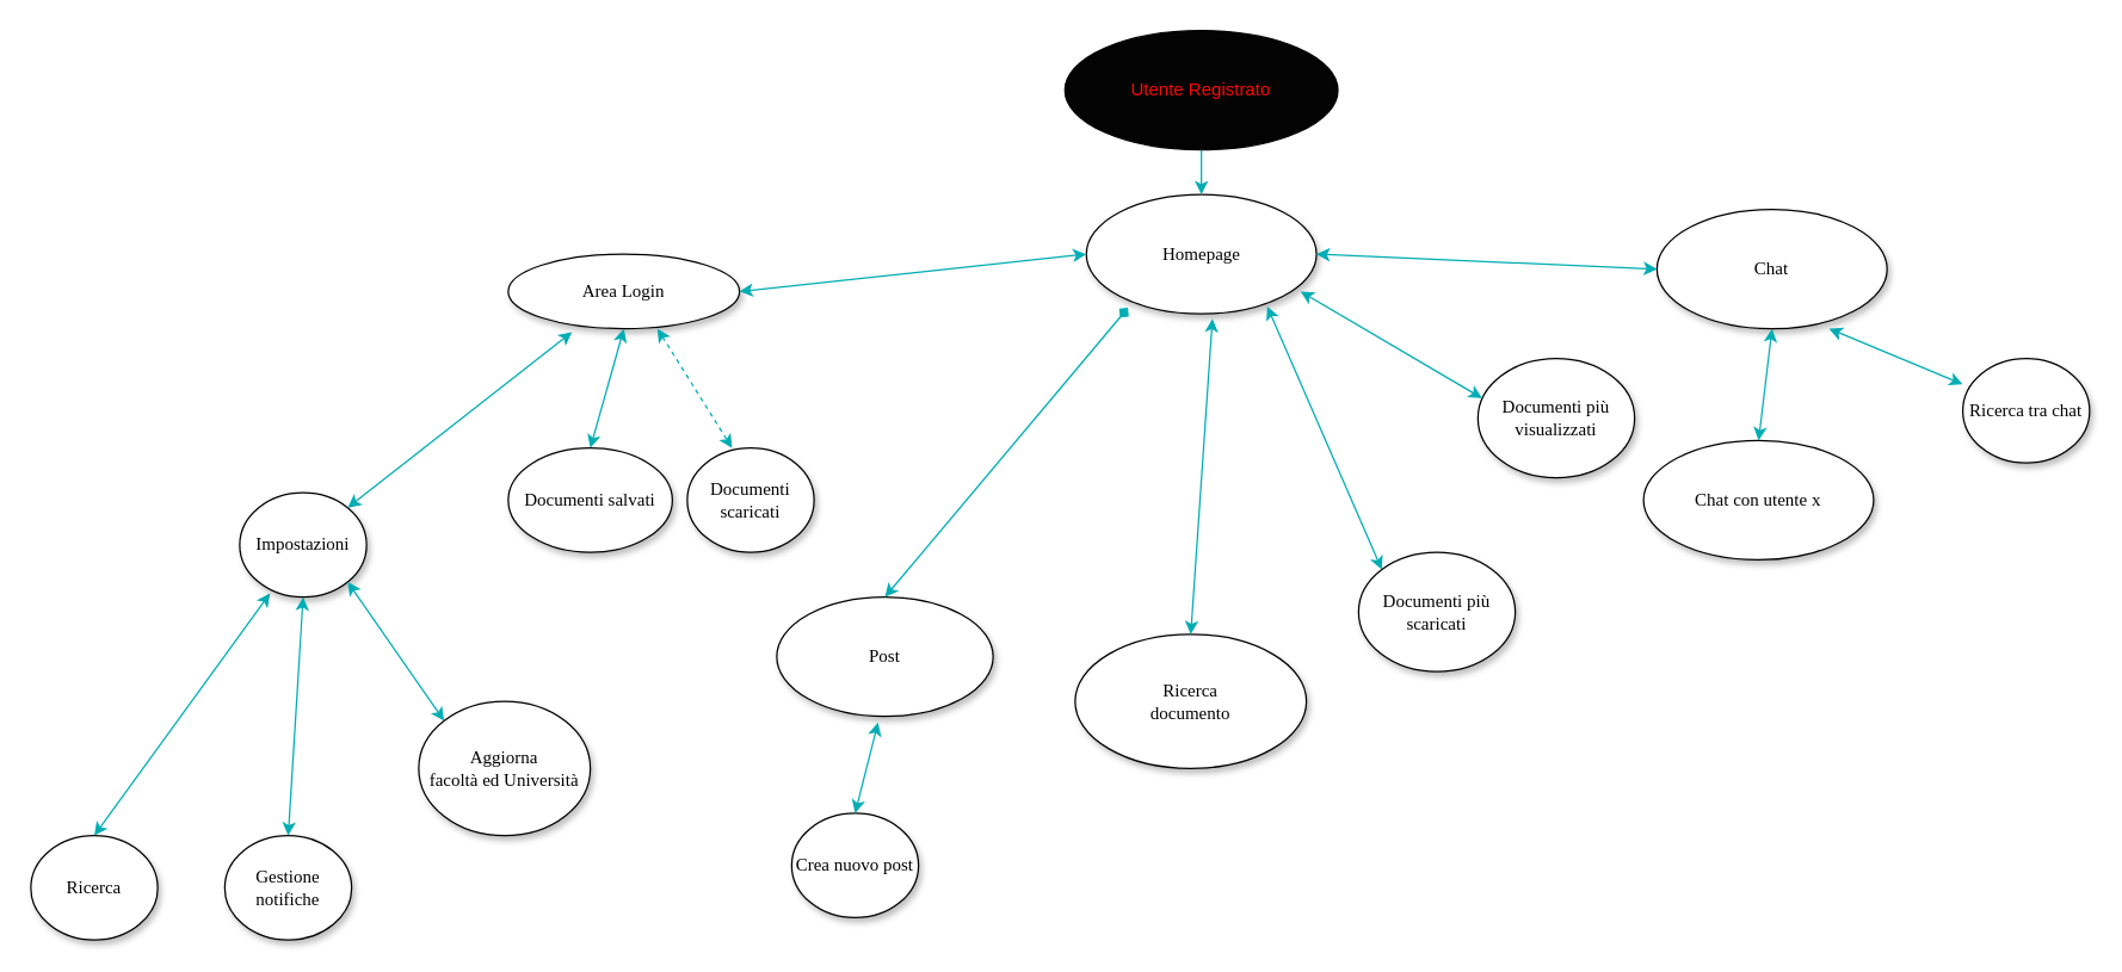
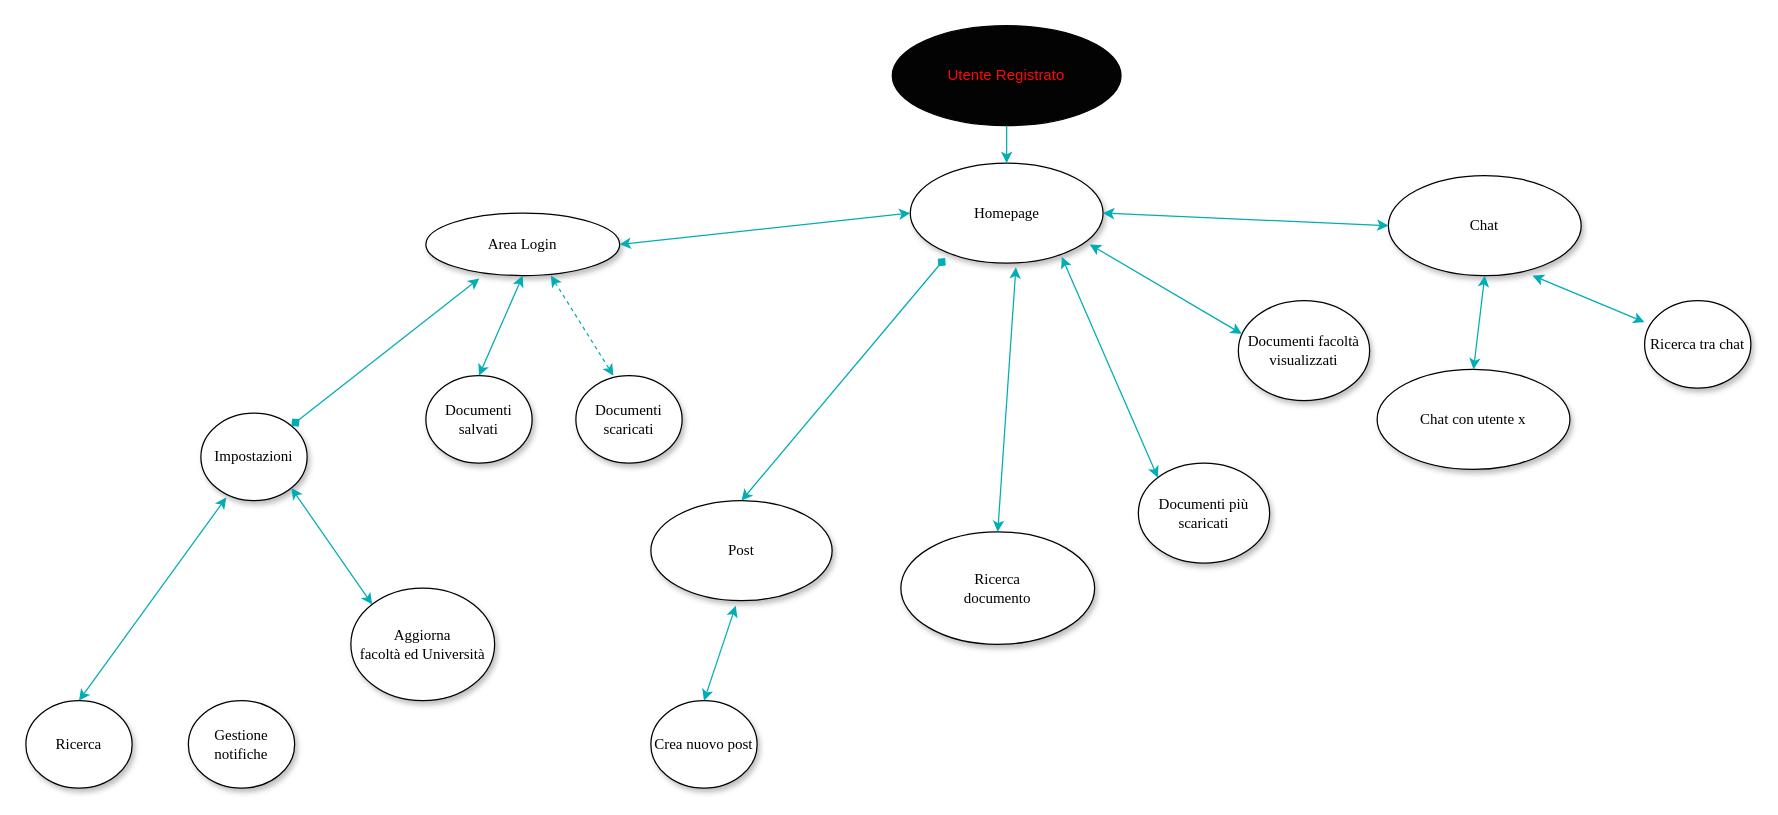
- <mxCell id="31" value="Documenti più visualizzati" style="ellipse;whiteSpace=wrap;html=1;rounded=0;shadow=1;comic=0;labelBackgroundColor=none;strokeWidth=1;fontFamily=Verdana;fontSize=12;align=center;" vertex="1" parent="1"><mxGeometry x="990" y="240" width="105" height="80" as="geometry" /></mxCell>
+ <mxCell id="31" value="Documenti facoltà visualizzati" style="ellipse;whiteSpace=wrap;html=1;rounded=0;shadow=1;comic=0;labelBackgroundColor=none;strokeWidth=1;fontFamily=Verdana;fontSize=12;align=center;" vertex="1" parent="1"><mxGeometry x="990" y="240" width="105" height="80" as="geometry" /></mxCell>
- <mxCell id="17" value="Documenti salvati" style="ellipse;whiteSpace=wrap;html=1;rounded=0;shadow=1;comic=0;labelBackgroundColor=none;strokeWidth=1;fontFamily=Verdana;fontSize=12;align=center;" vertex="1" parent="1"><mxGeometry x="340" y="300" width="110" height="70" as="geometry" /></mxCell>
+ <mxCell id="17" value="Documenti salvati" style="ellipse;whiteSpace=wrap;html=1;rounded=0;shadow=1;comic=0;labelBackgroundColor=none;strokeWidth=1;fontFamily=Verdana;fontSize=12;align=center;" vertex="1" parent="1"><mxGeometry x="340" y="300" width="85" height="70" as="geometry" /></mxCell>
- <mxCell id="14" value="" style="endArrow=classic;startArrow=classic;html=1;rounded=0;shadow=0;strokeColor=#00ADB3;sourcePerimeterSpacing=5;targetPerimeterSpacing=5;jumpStyle=gap;entryX=1;entryY=0;entryDx=0;entryDy=0;" edge="1" parent="1" source="4" target="13"><mxGeometry width="50" height="50" relative="1" as="geometry"><mxPoint x="468.64" y="231.65" as="sourcePoint" /><mxPoint x="440" y="340" as="targetPoint" /></mxGeometry></mxCell>
+ <mxCell id="14" value="" style="endArrow=diamond;startArrow=classic;html=1;rounded=0;shadow=0;strokeColor=#00ADB3;sourcePerimeterSpacing=5;targetPerimeterSpacing=5;jumpStyle=gap;entryX=1;entryY=0;entryDx=0;entryDy=0;" edge="1" parent="1" source="4" target="13"><mxGeometry width="50" height="50" relative="1" as="geometry"><mxPoint x="468.64" y="231.65" as="sourcePoint" /><mxPoint x="440" y="340" as="targetPoint" /></mxGeometry></mxCell>
- <mxCell id="24" value="" style="endArrow=classic;startArrow=classic;html=1;rounded=0;shadow=0;strokeColor=#00ADB3;sourcePerimeterSpacing=5;targetPerimeterSpacing=5;jumpStyle=gap;exitX=0.5;exitY=1;exitDx=0;exitDy=0;entryX=0.5;entryY=0;entryDx=0;entryDy=0;" edge="1" parent="1" source="13" target="23"><mxGeometry width="50" height="50" relative="1" as="geometry"><mxPoint x="167.495" y="457.48" as="sourcePoint" /><mxPoint x="129.68" y="530" as="targetPoint" /></mxGeometry></mxCell>
- <mxCell id="16" value="Crea nuovo post" style="ellipse;whiteSpace=wrap;html=1;rounded=0;shadow=1;comic=0;labelBackgroundColor=none;strokeWidth=1;fontFamily=Verdana;fontSize=12;align=center;" vertex="1" parent="1"><mxGeometry x="530" y="545" width="85" height="70" as="geometry" /></mxCell>
+ <mxCell id="16" value="Crea nuovo post" style="ellipse;whiteSpace=wrap;html=1;rounded=0;shadow=1;comic=0;labelBackgroundColor=none;strokeWidth=1;fontFamily=Verdana;fontSize=12;align=center;" vertex="1" parent="1"><mxGeometry x="520" y="560" width="85" height="70" as="geometry" /></mxCell>
